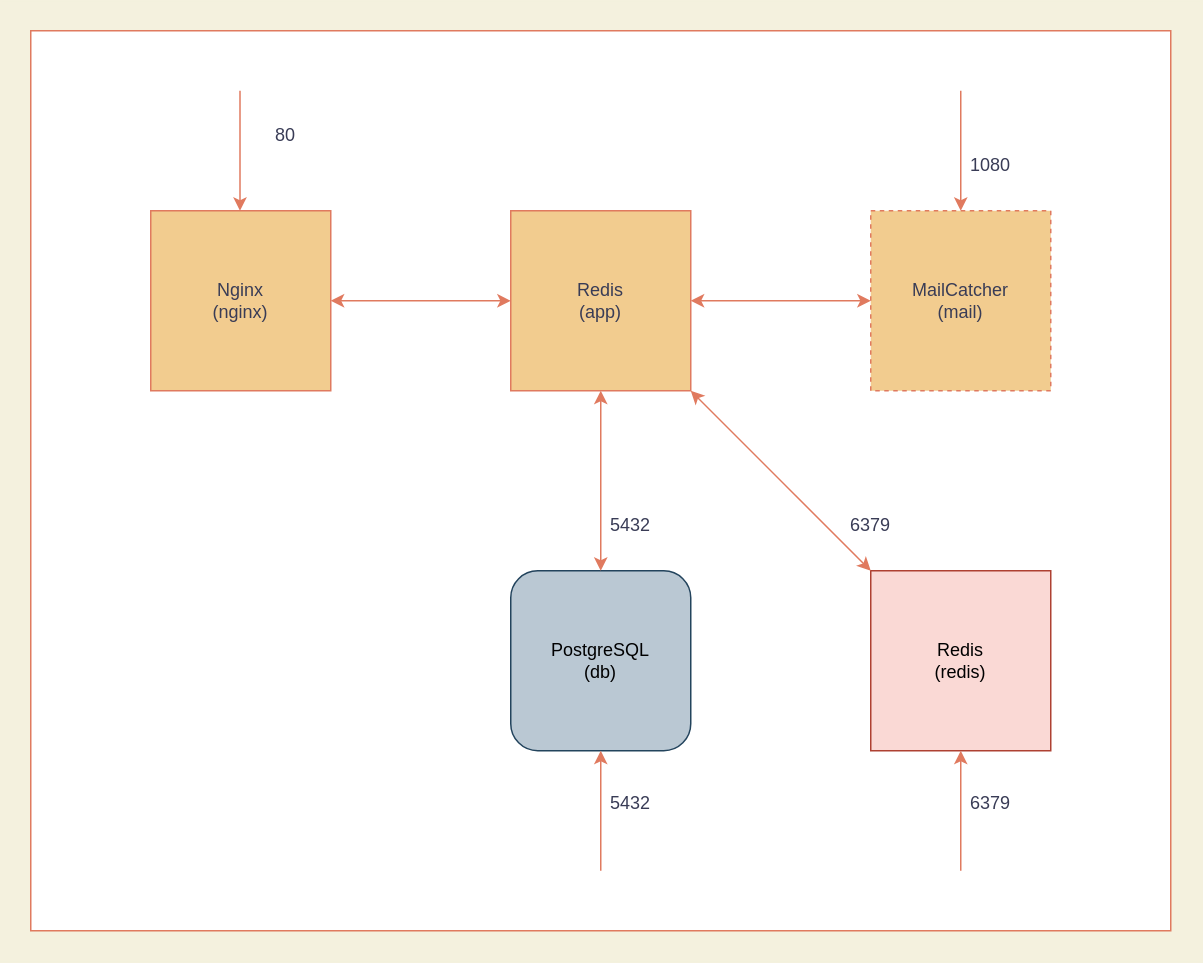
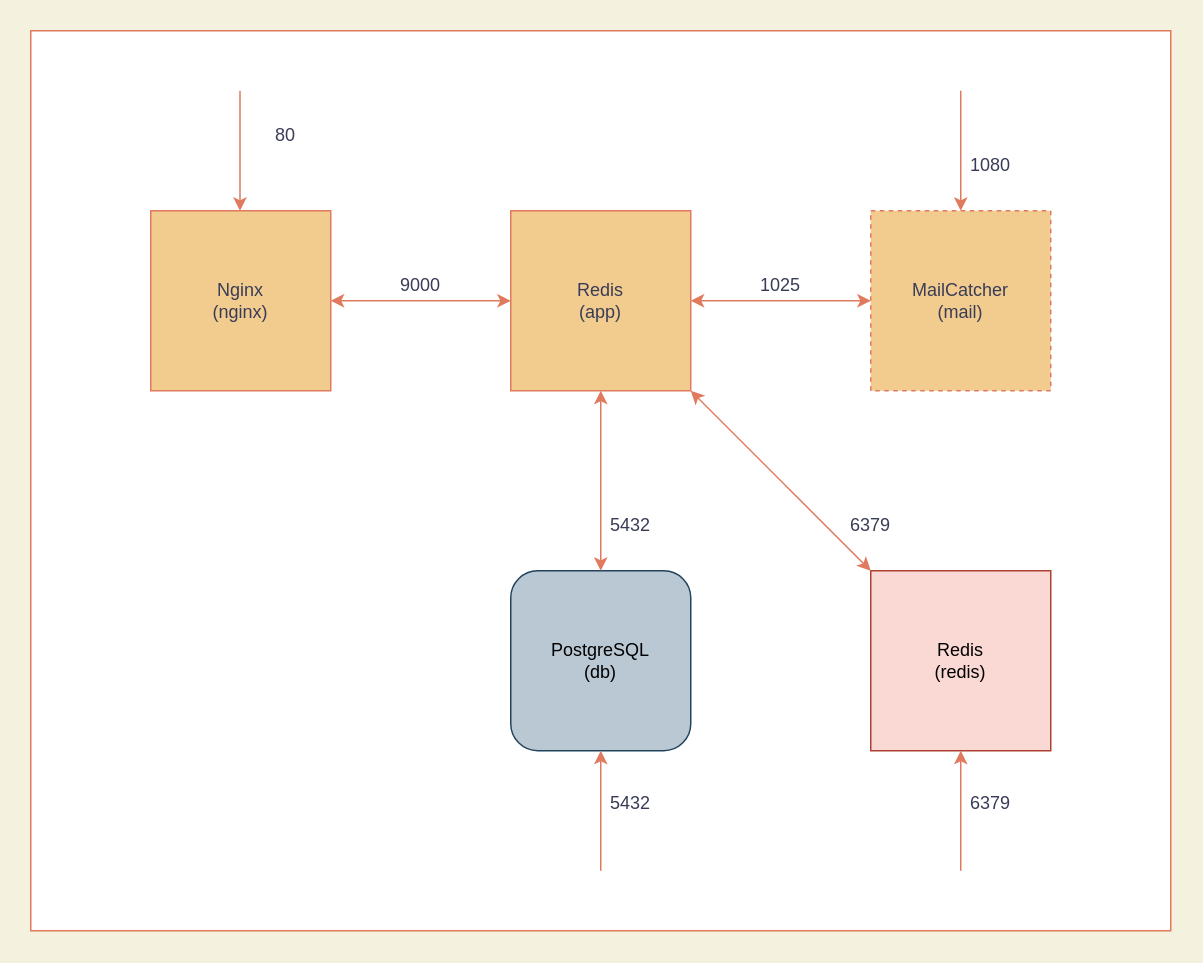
+ <mxCell id="18" value="9000" style="text;html=1;strokeColor=none;fillColor=none;align=center;verticalAlign=middle;whiteSpace=wrap;rounded=0;sketch=0;fontColor=#393C56;" vertex="1" parent="1"><mxGeometry x="260" y="180" width="40" height="20" as="geometry" /></mxCell>
+ <mxCell id="19" value="1025" style="text;html=1;strokeColor=none;fillColor=none;align=center;verticalAlign=middle;whiteSpace=wrap;rounded=0;sketch=0;fontColor=#393C56;" vertex="1" parent="1"><mxGeometry x="500" y="180" width="40" height="20" as="geometry" /></mxCell>
